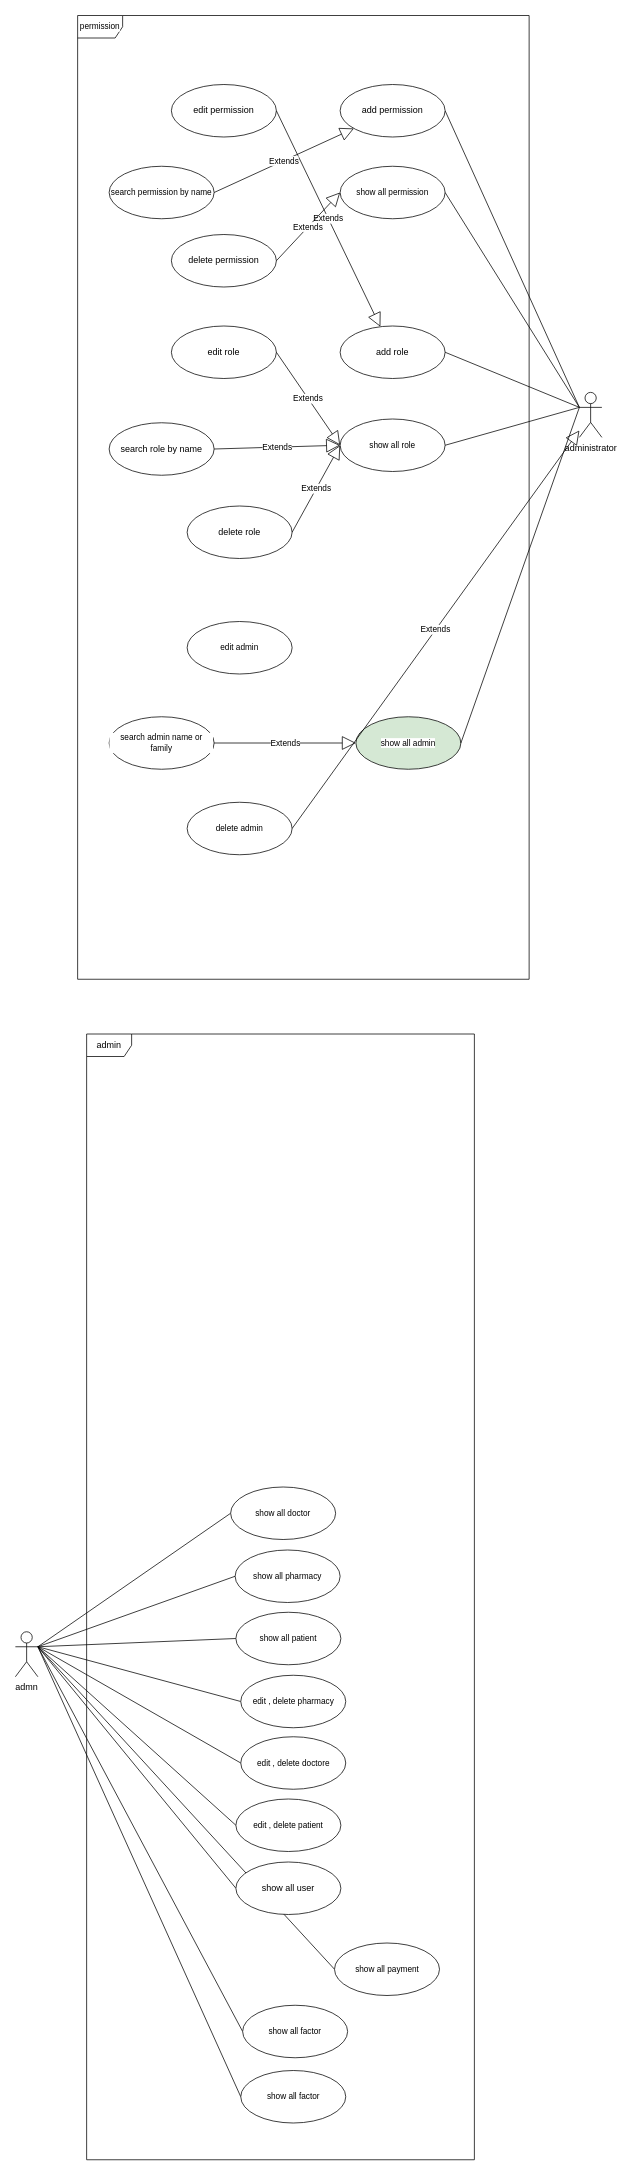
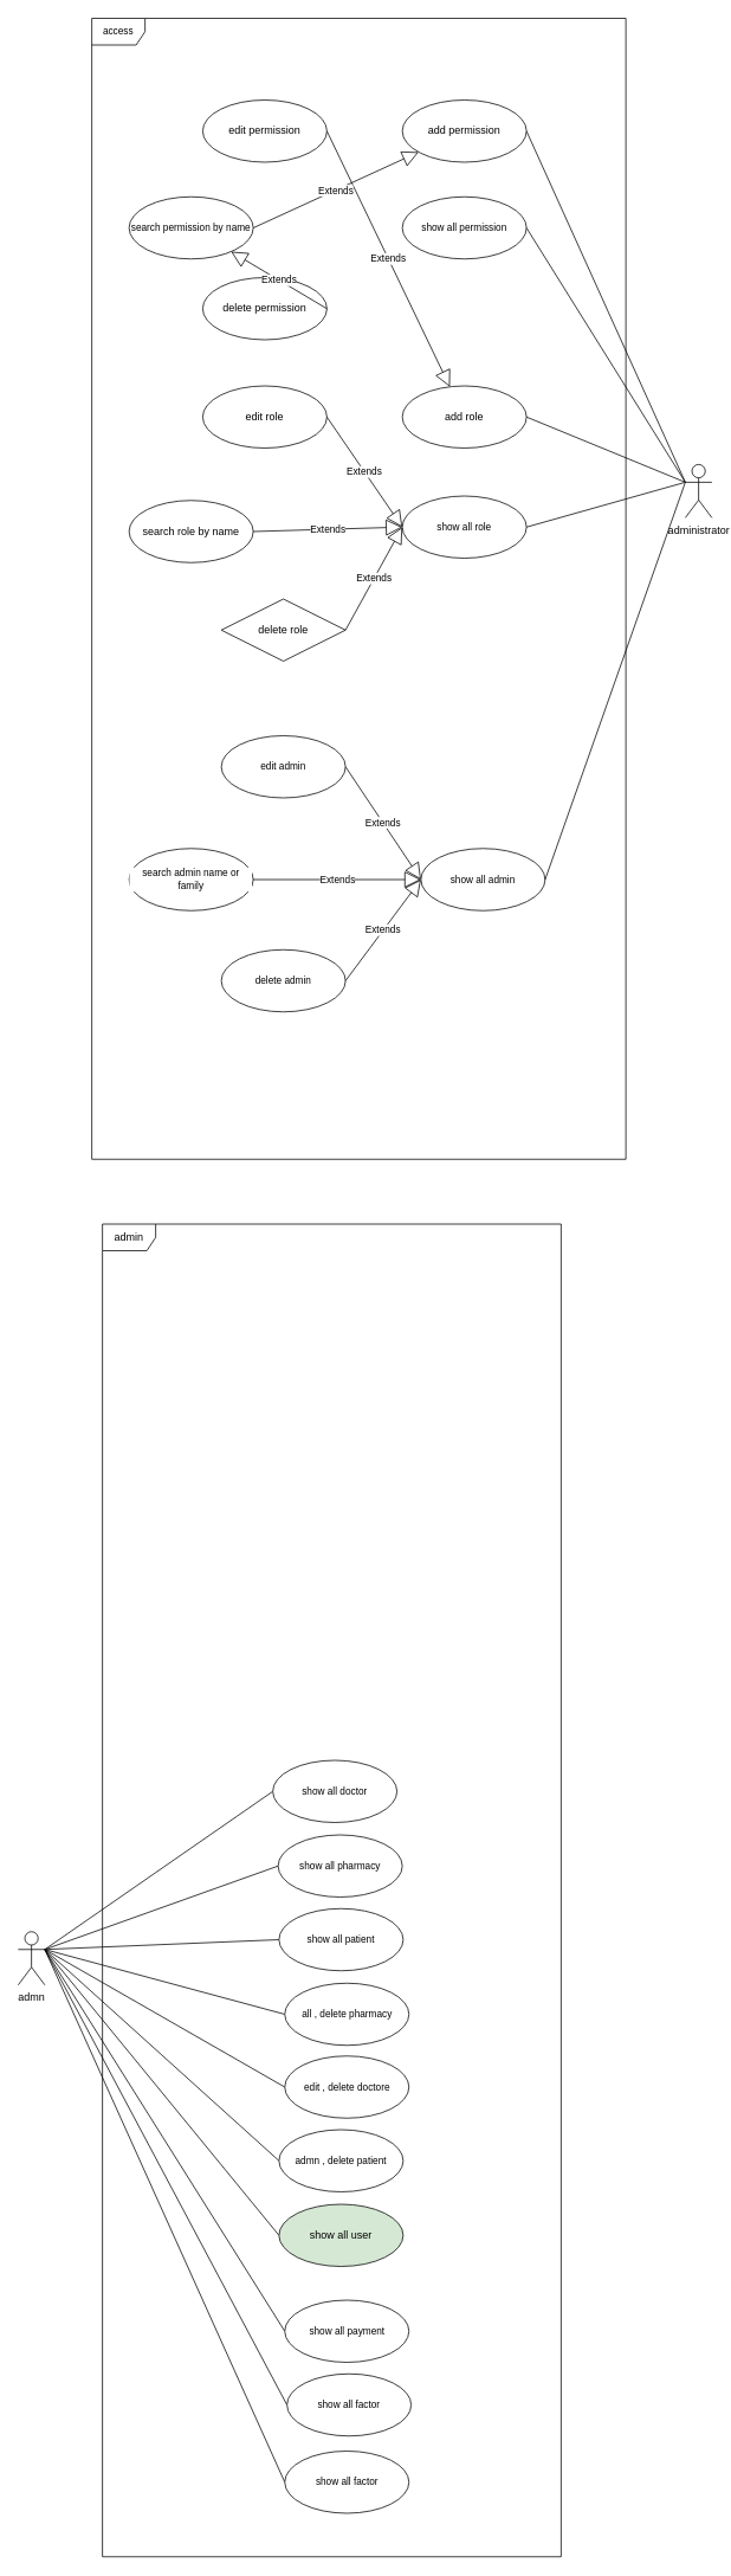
- <mxCell id="24" value="permission" style="shape=umlFrame;whiteSpace=wrap;html=1;pointerEvents=0;fontFamily=Helvetica;fontSize=11;fontColor=default;labelBackgroundColor=default;" vertex="1" parent="1"><mxGeometry x="103" y="20" width="602" height="1285" as="geometry" /></mxCell>
+ <mxCell id="24" value="access" style="shape=umlFrame;whiteSpace=wrap;html=1;pointerEvents=0;fontFamily=Helvetica;fontSize=11;fontColor=default;labelBackgroundColor=default;" vertex="1" parent="1"><mxGeometry x="103" y="20" width="602" height="1285" as="geometry" /></mxCell>
- <mxCell id="44" value="Extends" style="endArrow=block;endSize=16;endFill=0;html=1;rounded=0;strokeColor=default;align=center;verticalAlign=middle;fontFamily=Helvetica;fontSize=11;fontColor=default;labelBackgroundColor=default;entryX=0;entryY=0.5;entryDx=0;entryDy=0;exitX=1;exitY=0.5;exitDx=0;exitDy=0;" edge="1" parent="1" source="25" target="27"><mxGeometry width="160" relative="1" as="geometry"><mxPoint x="307" y="255" as="sourcePoint" /><mxPoint x="368" y="255" as="targetPoint" /></mxGeometry></mxCell>
+ <mxCell id="44" value="Extends" style="endArrow=block;endSize=16;endFill=0;html=1;rounded=0;strokeColor=default;align=center;verticalAlign=middle;fontFamily=Helvetica;fontSize=11;fontColor=default;labelBackgroundColor=default;exitX=1;exitY=0.5;exitDx=0;exitDy=0;" edge="1" parent="1" source="25" target="45"><mxGeometry width="160" relative="1" as="geometry"><mxPoint x="307" y="255" as="sourcePoint" /><mxPoint x="368" y="255" as="targetPoint" /></mxGeometry></mxCell>
- <mxCell id="39" value="delete role" style="ellipse;whiteSpace=wrap;html=1;" vertex="1" parent="1"><mxGeometry x="249" y="674" width="140" height="70" as="geometry" /></mxCell>
+ <mxCell id="39" value="delete role" style="rhombus;whiteSpace=wrap;html=1;" vertex="1" parent="1"><mxGeometry x="249" y="674" width="140" height="70" as="geometry" /></mxCell>
- <mxCell id="51" value="Extends" style="endArrow=block;endSize=16;endFill=0;html=1;rounded=0;strokeColor=default;align=center;verticalAlign=middle;fontFamily=Helvetica;fontSize=11;fontColor=default;labelBackgroundColor=default;exitX=1;exitY=0.5;exitDx=0;exitDy=0;" edge="1" parent="1" source="42" target="36"><mxGeometry width="160" relative="1" as="geometry"><mxPoint x="399" y="719" as="sourcePoint" /><mxPoint x="463" y="603" as="targetPoint" /></mxGeometry></mxCell>
+ <mxCell id="51" value="Extends" style="endArrow=block;endSize=16;endFill=0;html=1;rounded=0;strokeColor=default;align=center;verticalAlign=middle;fontFamily=Helvetica;fontSize=11;fontColor=default;labelBackgroundColor=default;entryX=0;entryY=0.5;entryDx=0;entryDy=0;exitX=1;exitY=0.5;exitDx=0;exitDy=0;" edge="1" parent="1" source="42" target="29"><mxGeometry width="160" relative="1" as="geometry"><mxPoint x="399" y="719" as="sourcePoint" /><mxPoint x="463" y="603" as="targetPoint" /></mxGeometry></mxCell>
+ <mxCell id="53" value="Extends" style="endArrow=block;endSize=16;endFill=0;html=1;rounded=0;strokeColor=default;align=center;verticalAlign=middle;fontFamily=Helvetica;fontSize=11;fontColor=default;labelBackgroundColor=default;entryX=0;entryY=0.5;entryDx=0;entryDy=0;exitX=1;exitY=0.5;exitDx=0;exitDy=0;" edge="1" parent="1" source="41" target="29"><mxGeometry width="160" relative="1" as="geometry"><mxPoint x="419" y="739" as="sourcePoint" /><mxPoint x="483" y="623" as="targetPoint" /></mxGeometry></mxCell>
- <mxCell id="29" value="show all admin" style="ellipse;whiteSpace=wrap;html=1;fontFamily=Helvetica;fontSize=11;fontColor=default;labelBackgroundColor=default;fillColor=#d5e8d4;" vertex="1" parent="1"><mxGeometry x="474" y="955" width="140" height="70" as="geometry" /></mxCell>
+ <mxCell id="29" value="show all admin" style="ellipse;whiteSpace=wrap;html=1;fontFamily=Helvetica;fontSize=11;fontColor=default;labelBackgroundColor=default;" vertex="1" parent="1"><mxGeometry x="474" y="955" width="140" height="70" as="geometry" /></mxCell>
- <mxCell id="17" value="edit , delete pharmacy" style="ellipse;whiteSpace=wrap;html=1;fontFamily=Helvetica;fontSize=11;fontColor=default;labelBackgroundColor=default;" vertex="1" parent="1"><mxGeometry x="320.5" y="2233" width="140" height="70" as="geometry" /></mxCell>
+ <mxCell id="17" value="all , delete pharmacy" style="ellipse;whiteSpace=wrap;html=1;fontFamily=Helvetica;fontSize=11;fontColor=default;labelBackgroundColor=default;" vertex="1" parent="1"><mxGeometry x="320.5" y="2233" width="140" height="70" as="geometry" /></mxCell>
- <mxCell id="15" value="edit , delete patient" style="ellipse;whiteSpace=wrap;html=1;fontFamily=Helvetica;fontSize=11;fontColor=default;labelBackgroundColor=default;" vertex="1" parent="1"><mxGeometry x="314" y="2398" width="140" height="70" as="geometry" /></mxCell>
+ <mxCell id="15" value="admn , delete patient" style="ellipse;whiteSpace=wrap;html=1;fontFamily=Helvetica;fontSize=11;fontColor=default;labelBackgroundColor=default;" vertex="1" parent="1"><mxGeometry x="314" y="2398" width="140" height="70" as="geometry" /></mxCell>
- <mxCell id="14" value="show all user" style="ellipse;whiteSpace=wrap;html=1;" vertex="1" parent="1"><mxGeometry x="314" y="2482" width="140" height="70" as="geometry" /></mxCell>
+ <mxCell id="14" value="show all user" style="ellipse;whiteSpace=wrap;html=1;fillColor=#d5e8d4;" vertex="1" parent="1"><mxGeometry x="314" y="2482" width="140" height="70" as="geometry" /></mxCell>
- <mxCell id="21" value="show all payment" style="ellipse;whiteSpace=wrap;html=1;fontFamily=Helvetica;fontSize=11;fontColor=default;labelBackgroundColor=default;" vertex="1" parent="1"><mxGeometry x="445.5" y="2590" width="140" height="70" as="geometry" /></mxCell>
+ <mxCell id="21" value="show all payment" style="ellipse;whiteSpace=wrap;html=1;fontFamily=Helvetica;fontSize=11;fontColor=default;labelBackgroundColor=default;" vertex="1" parent="1"><mxGeometry x="320.5" y="2590" width="140" height="70" as="geometry" /></mxCell>
